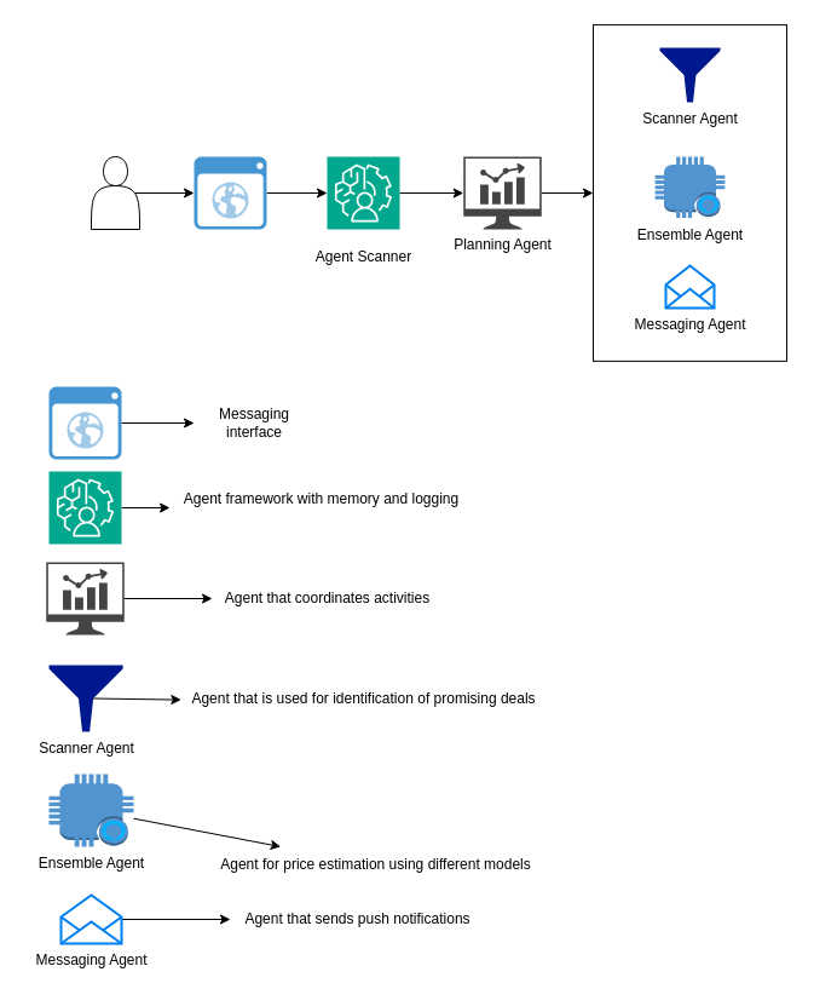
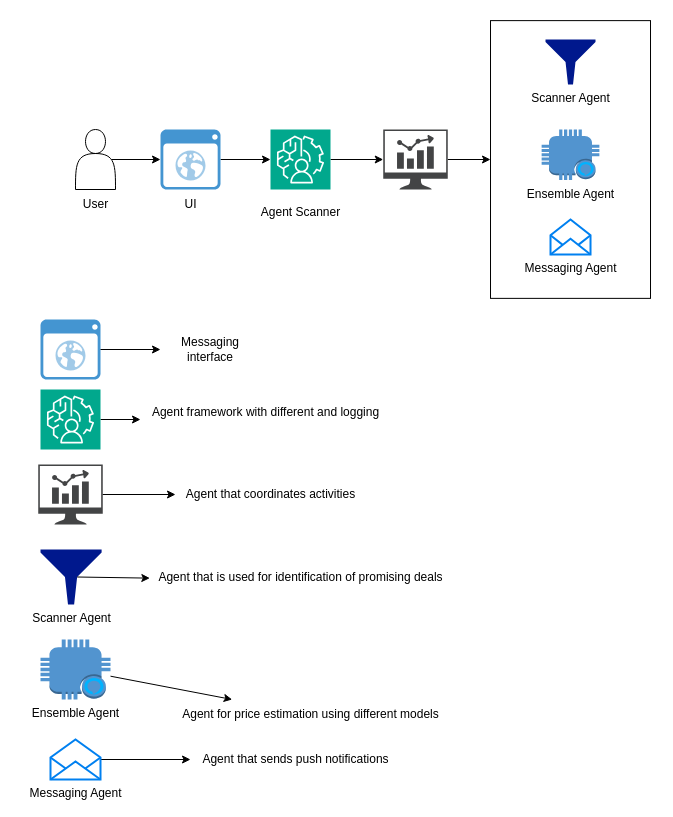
+ <mxCell id="12" value="User" style="text;html=1;align=center;verticalAlign=middle;resizable=0;points=[];autosize=1;strokeColor=none;fillColor=none;" parent="10" vertex="1"><mxGeometry y="60" width="50" height="30" as="geometry" /></mxCell>
+ <mxCell id="15" value="UI" style="text;html=1;align=center;verticalAlign=middle;resizable=0;points=[];autosize=1;strokeColor=none;fillColor=none;" parent="13" vertex="1"><mxGeometry x="10" y="60" width="40" height="30" as="geometry" /></mxCell>
- <mxCell id="21" value="Planning Agent&lt;div&gt;&lt;br&gt;&lt;/div&gt;" style="text;html=1;align=center;verticalAlign=middle;resizable=0;points=[];autosize=1;strokeColor=none;fillColor=none;" parent="19" vertex="1"><mxGeometry y="60" width="100" height="40" as="geometry" /></mxCell>
- <mxCell id="36" value="Agent framework with memory and logging&lt;div style=&quot;color: rgb(63, 63, 63); scrollbar-color: rgb(226, 226, 226) rgb(251, 251, 251);&quot;&gt;&lt;br style=&quot;color: rgb(63, 63, 63); scrollbar-color: rgb(226, 226, 226) rgb(251, 251, 251); text-wrap-mode: wrap;&quot;&gt;&lt;/div&gt;" style="text;html=1;align=center;verticalAlign=middle;resizable=0;points=[];autosize=1;strokeColor=none;fillColor=none;" parent="1" vertex="1"><mxGeometry x="140" y="399" width="250" height="40" as="geometry" /></mxCell>
+ <mxCell id="36" value="Agent framework with different and logging&lt;div style=&quot;color: rgb(63, 63, 63); scrollbar-color: rgb(226, 226, 226) rgb(251, 251, 251);&quot;&gt;&lt;br style=&quot;color: rgb(63, 63, 63); scrollbar-color: rgb(226, 226, 226) rgb(251, 251, 251); text-wrap-mode: wrap;&quot;&gt;&lt;/div&gt;" style="text;html=1;align=center;verticalAlign=middle;resizable=0;points=[];autosize=1;strokeColor=none;fillColor=none;" parent="1" vertex="1"><mxGeometry x="140" y="399" width="250" height="40" as="geometry" /></mxCell>
